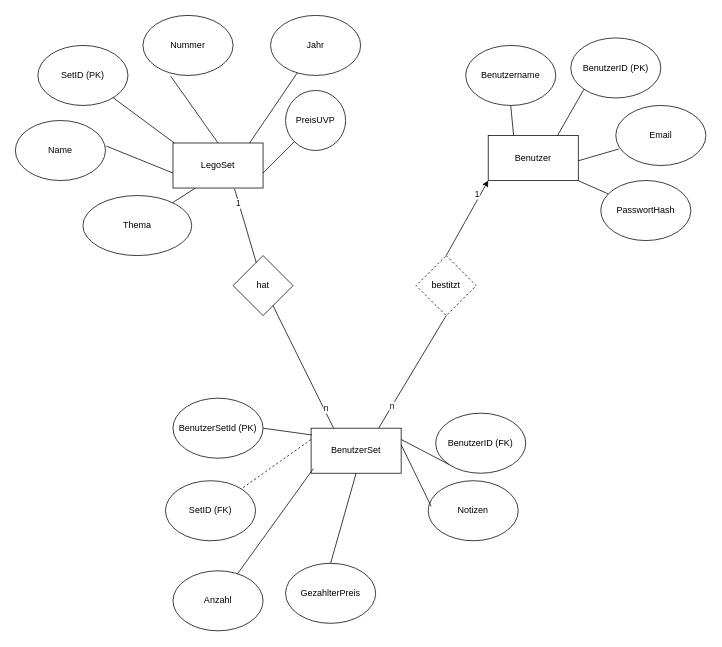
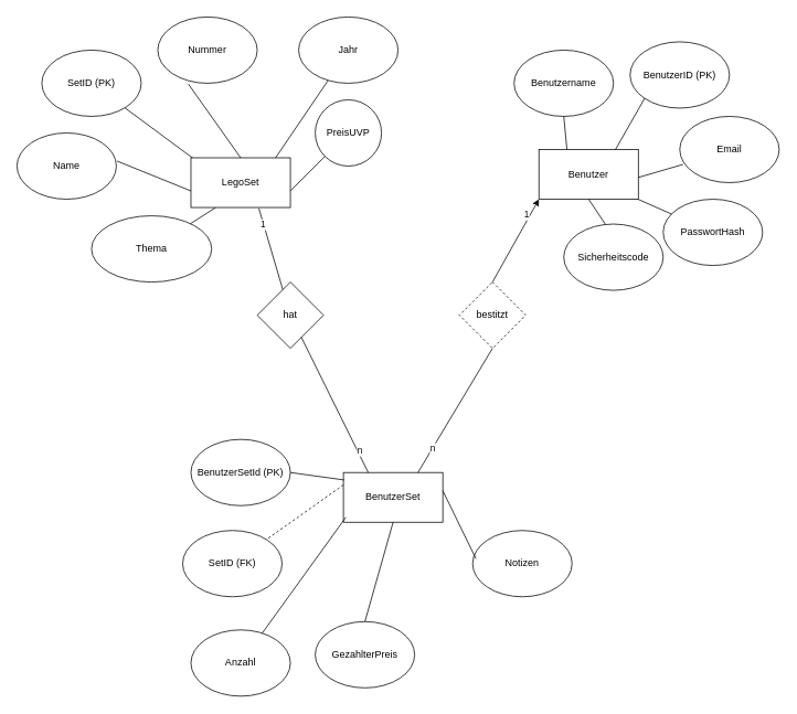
+ <mxCell id="8" value="" style="endArrow=none;html=1;rounded=0;entryX=0.5;entryY=1;entryDx=0;entryDy=0;exitX=0.417;exitY=0;exitDx=0;exitDy=0;exitPerimeter=0;" edge="1" parent="1" source="6" target="24"><mxGeometry width="50" height="50" relative="1" as="geometry"><mxPoint x="830" y="290" as="sourcePoint" /><mxPoint x="701.96" y="263.04" as="targetPoint" /><Array as="points" /></mxGeometry></mxCell>
+ <mxCell id="6" value="Sicherheitscode" style="ellipse;whiteSpace=wrap;html=1;" vertex="1" parent="1"><mxGeometry x="680" y="270" width="120" height="80" as="geometry" /></mxCell>
- <mxCell id="28" value="BenutzerID (FK)" style="ellipse;whiteSpace=wrap;html=1;" vertex="1" parent="1"><mxGeometry x="580" y="550" width="120" height="80" as="geometry" /></mxCell>
- <mxCell id="33" value="" style="endArrow=none;html=1;rounded=0;entryX=0;entryY=1;entryDx=0;entryDy=0;exitX=1;exitY=0.25;exitDx=0;exitDy=0;" edge="1" parent="1" source="26" target="28"><mxGeometry width="50" height="50" relative="1" as="geometry"><mxPoint x="510" y="570" as="sourcePoint" /><mxPoint x="560" y="520" as="targetPoint" /></mxGeometry></mxCell>
